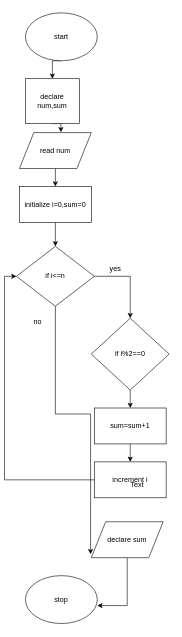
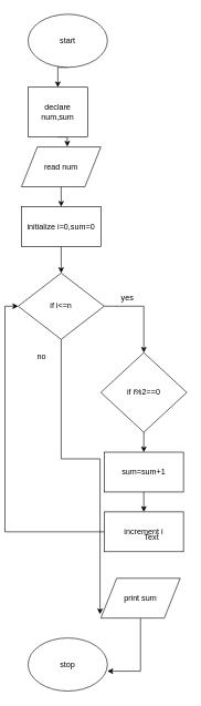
- <mxCell id="22" value="declare sum" style="shape=parallelogram;perimeter=parallelogramPerimeter;whiteSpace=wrap;html=1;" vertex="1" parent="1"><mxGeometry x="145" y="870" width="120" height="60" as="geometry" /></mxCell>
+ <mxCell id="22" value="print sum" style="shape=parallelogram;perimeter=parallelogramPerimeter;whiteSpace=wrap;html=1;" vertex="1" parent="1"><mxGeometry x="145" y="870" width="120" height="60" as="geometry" /></mxCell>
